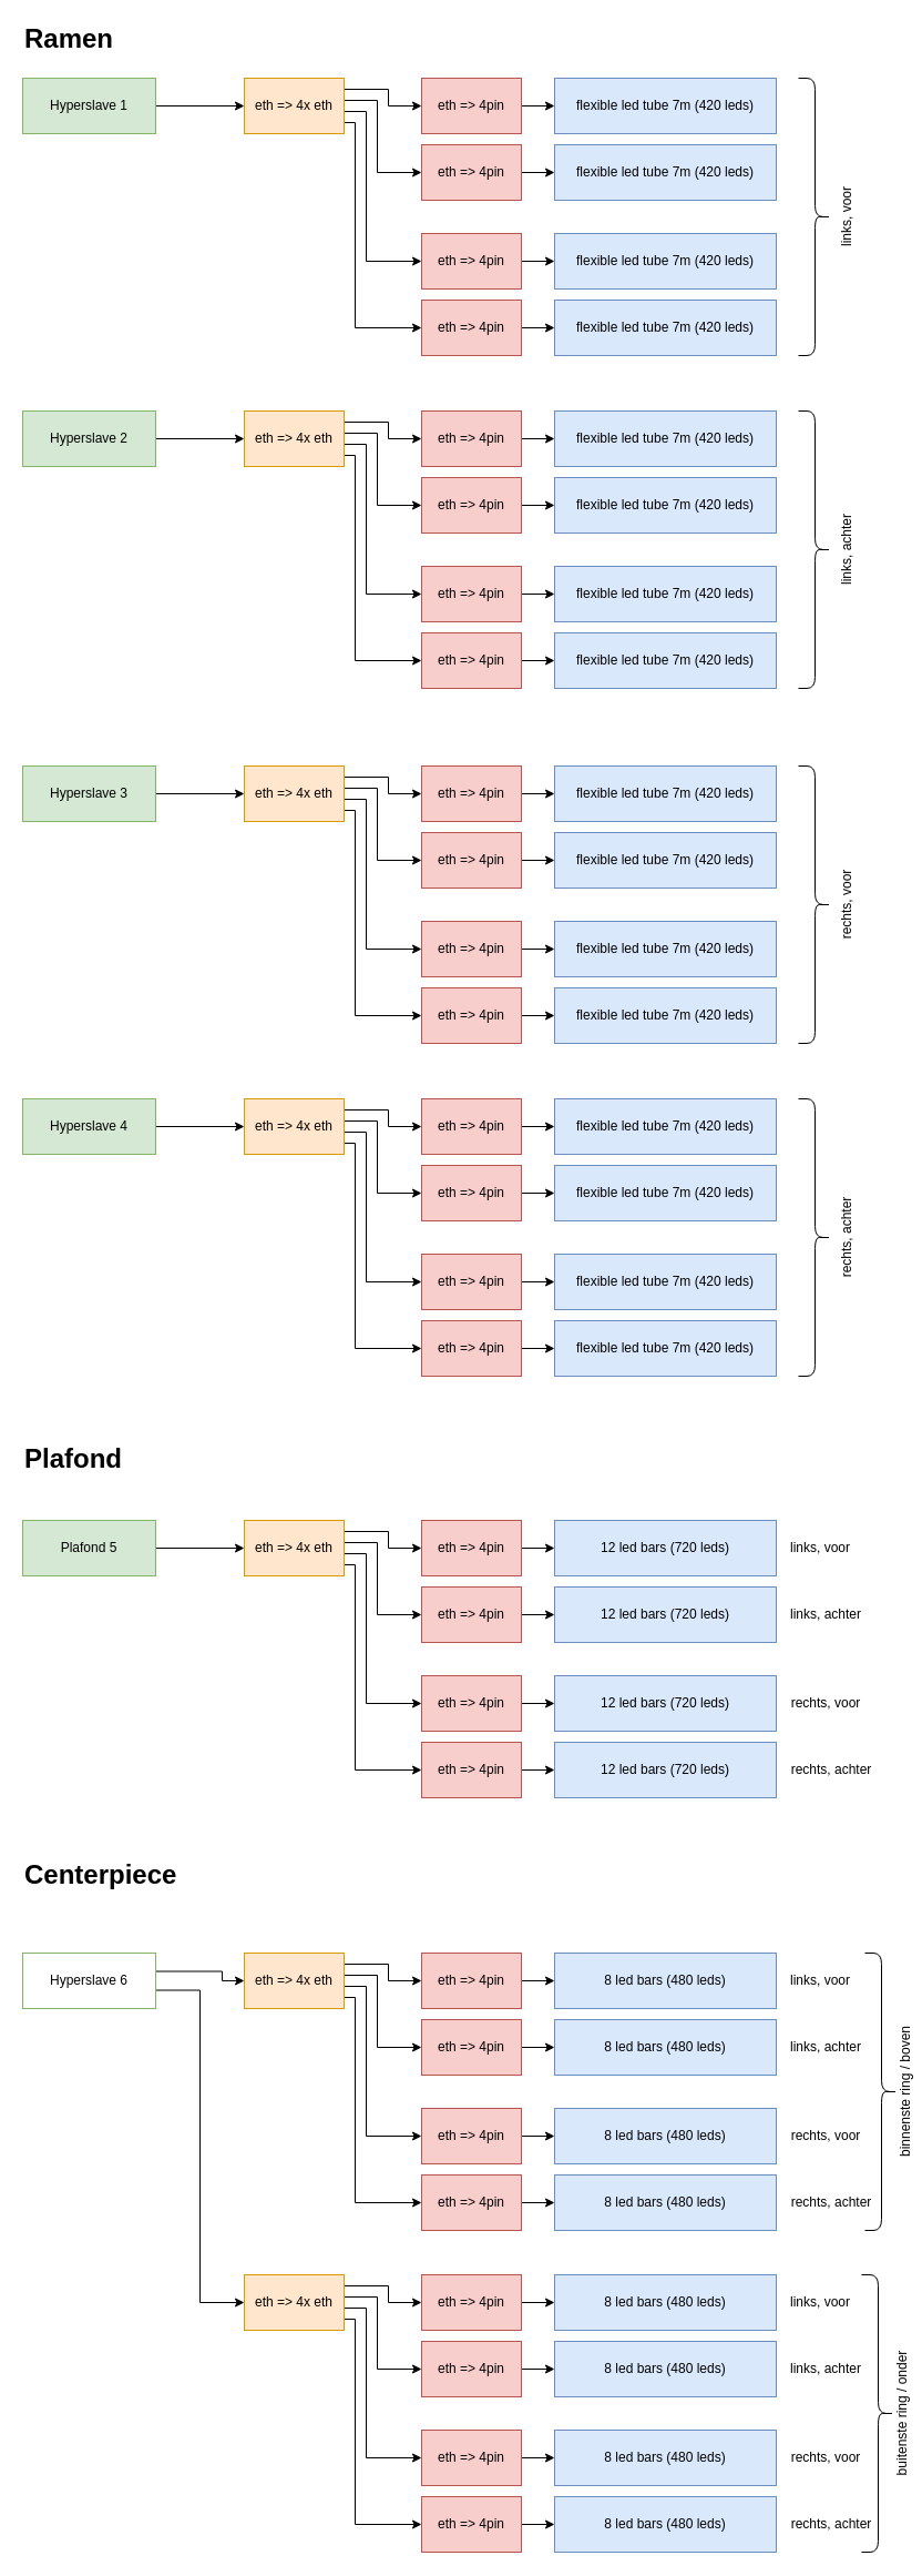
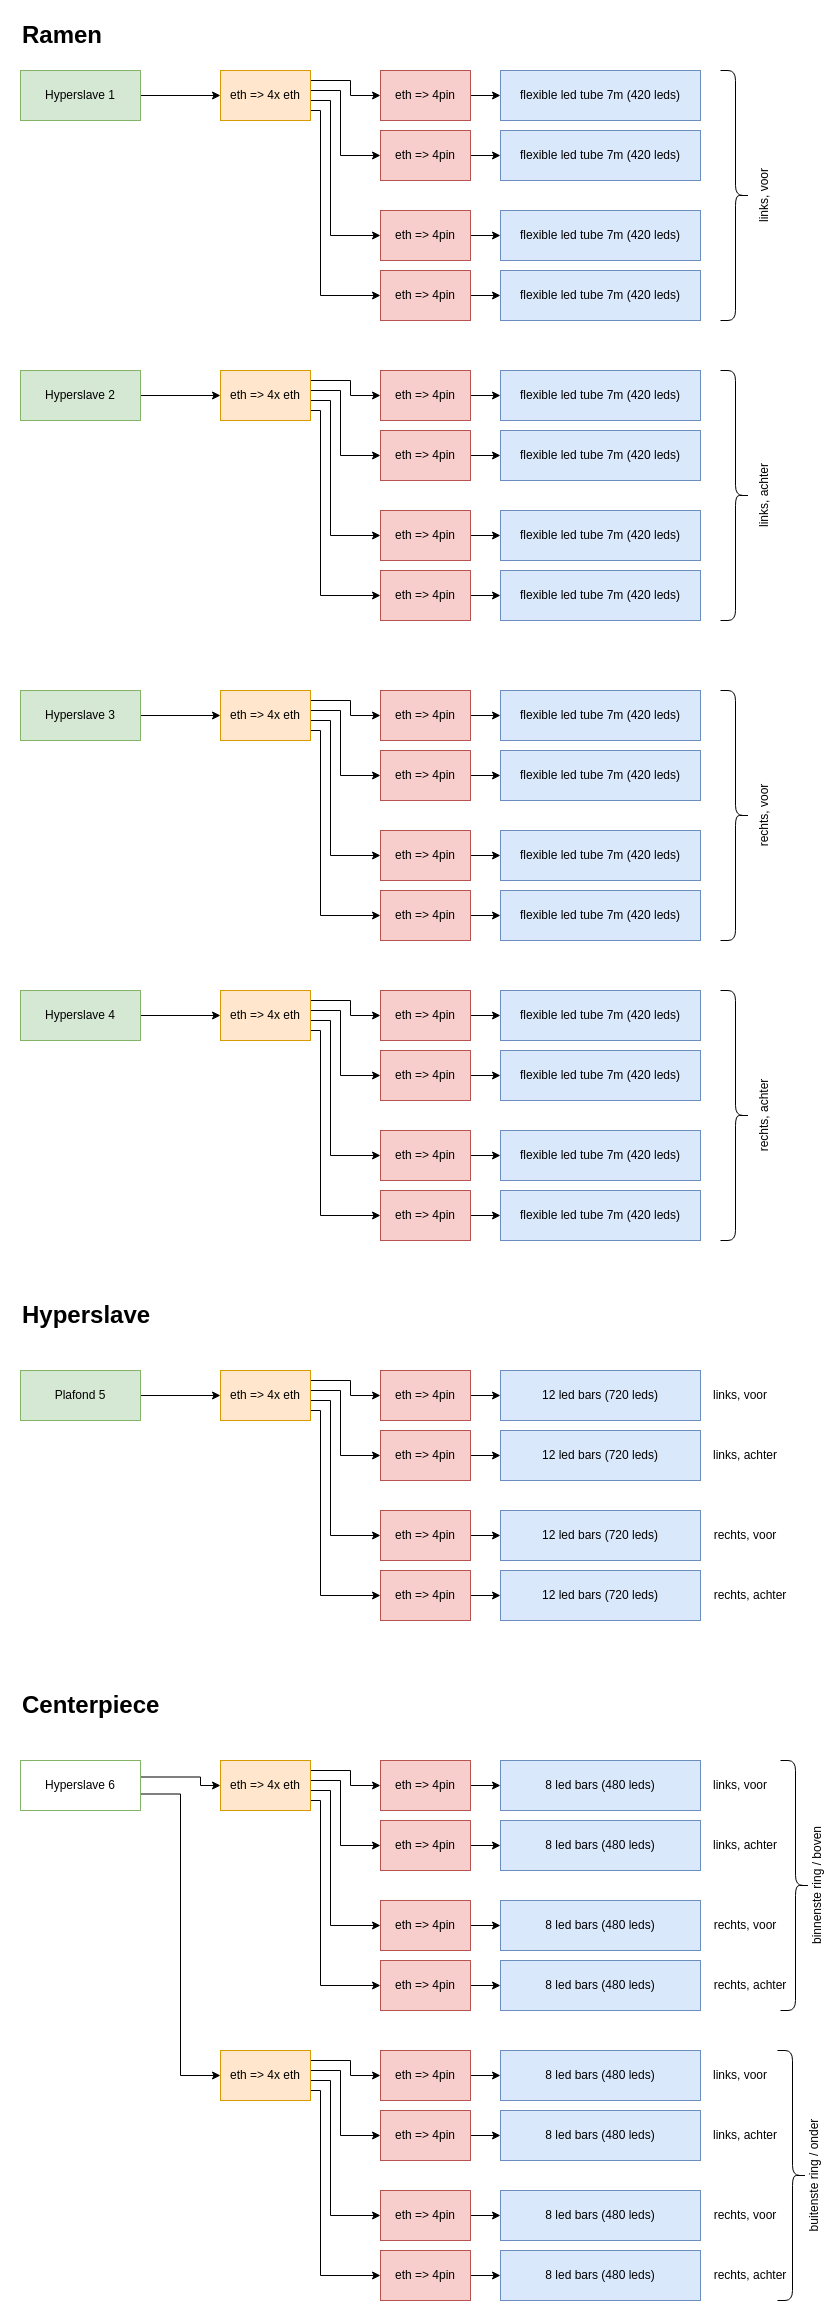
- <mxCell id="83" value="Plafond" style="text;html=1;strokeColor=none;fillColor=none;align=left;verticalAlign=middle;whiteSpace=wrap;rounded=0;fontStyle=1;fontSize=24;" vertex="1" parent="1"><mxGeometry x="20" y="1300" width="160" height="30" as="geometry" /></mxCell>
+ <mxCell id="83" value="Hyperslave" style="text;html=1;strokeColor=none;fillColor=none;align=left;verticalAlign=middle;whiteSpace=wrap;rounded=0;fontStyle=1;fontSize=24;" vertex="1" parent="1"><mxGeometry x="20" y="1300" width="160" height="30" as="geometry" /></mxCell>
- <mxCell id="103" value="Centerpiece" style="text;html=1;strokeColor=none;fillColor=none;align=left;verticalAlign=middle;whiteSpace=wrap;rounded=0;fontStyle=1;fontSize=24;" vertex="1" parent="1"><mxGeometry x="20" y="1675" width="160" height="30" as="geometry" /></mxCell>
+ <mxCell id="103" value="Centerpiece" style="text;html=1;strokeColor=none;fillColor=none;align=left;verticalAlign=middle;whiteSpace=wrap;rounded=0;fontStyle=1;fontSize=24;" vertex="1" parent="1"><mxGeometry x="20" y="1690" width="160" height="30" as="geometry" /></mxCell>
